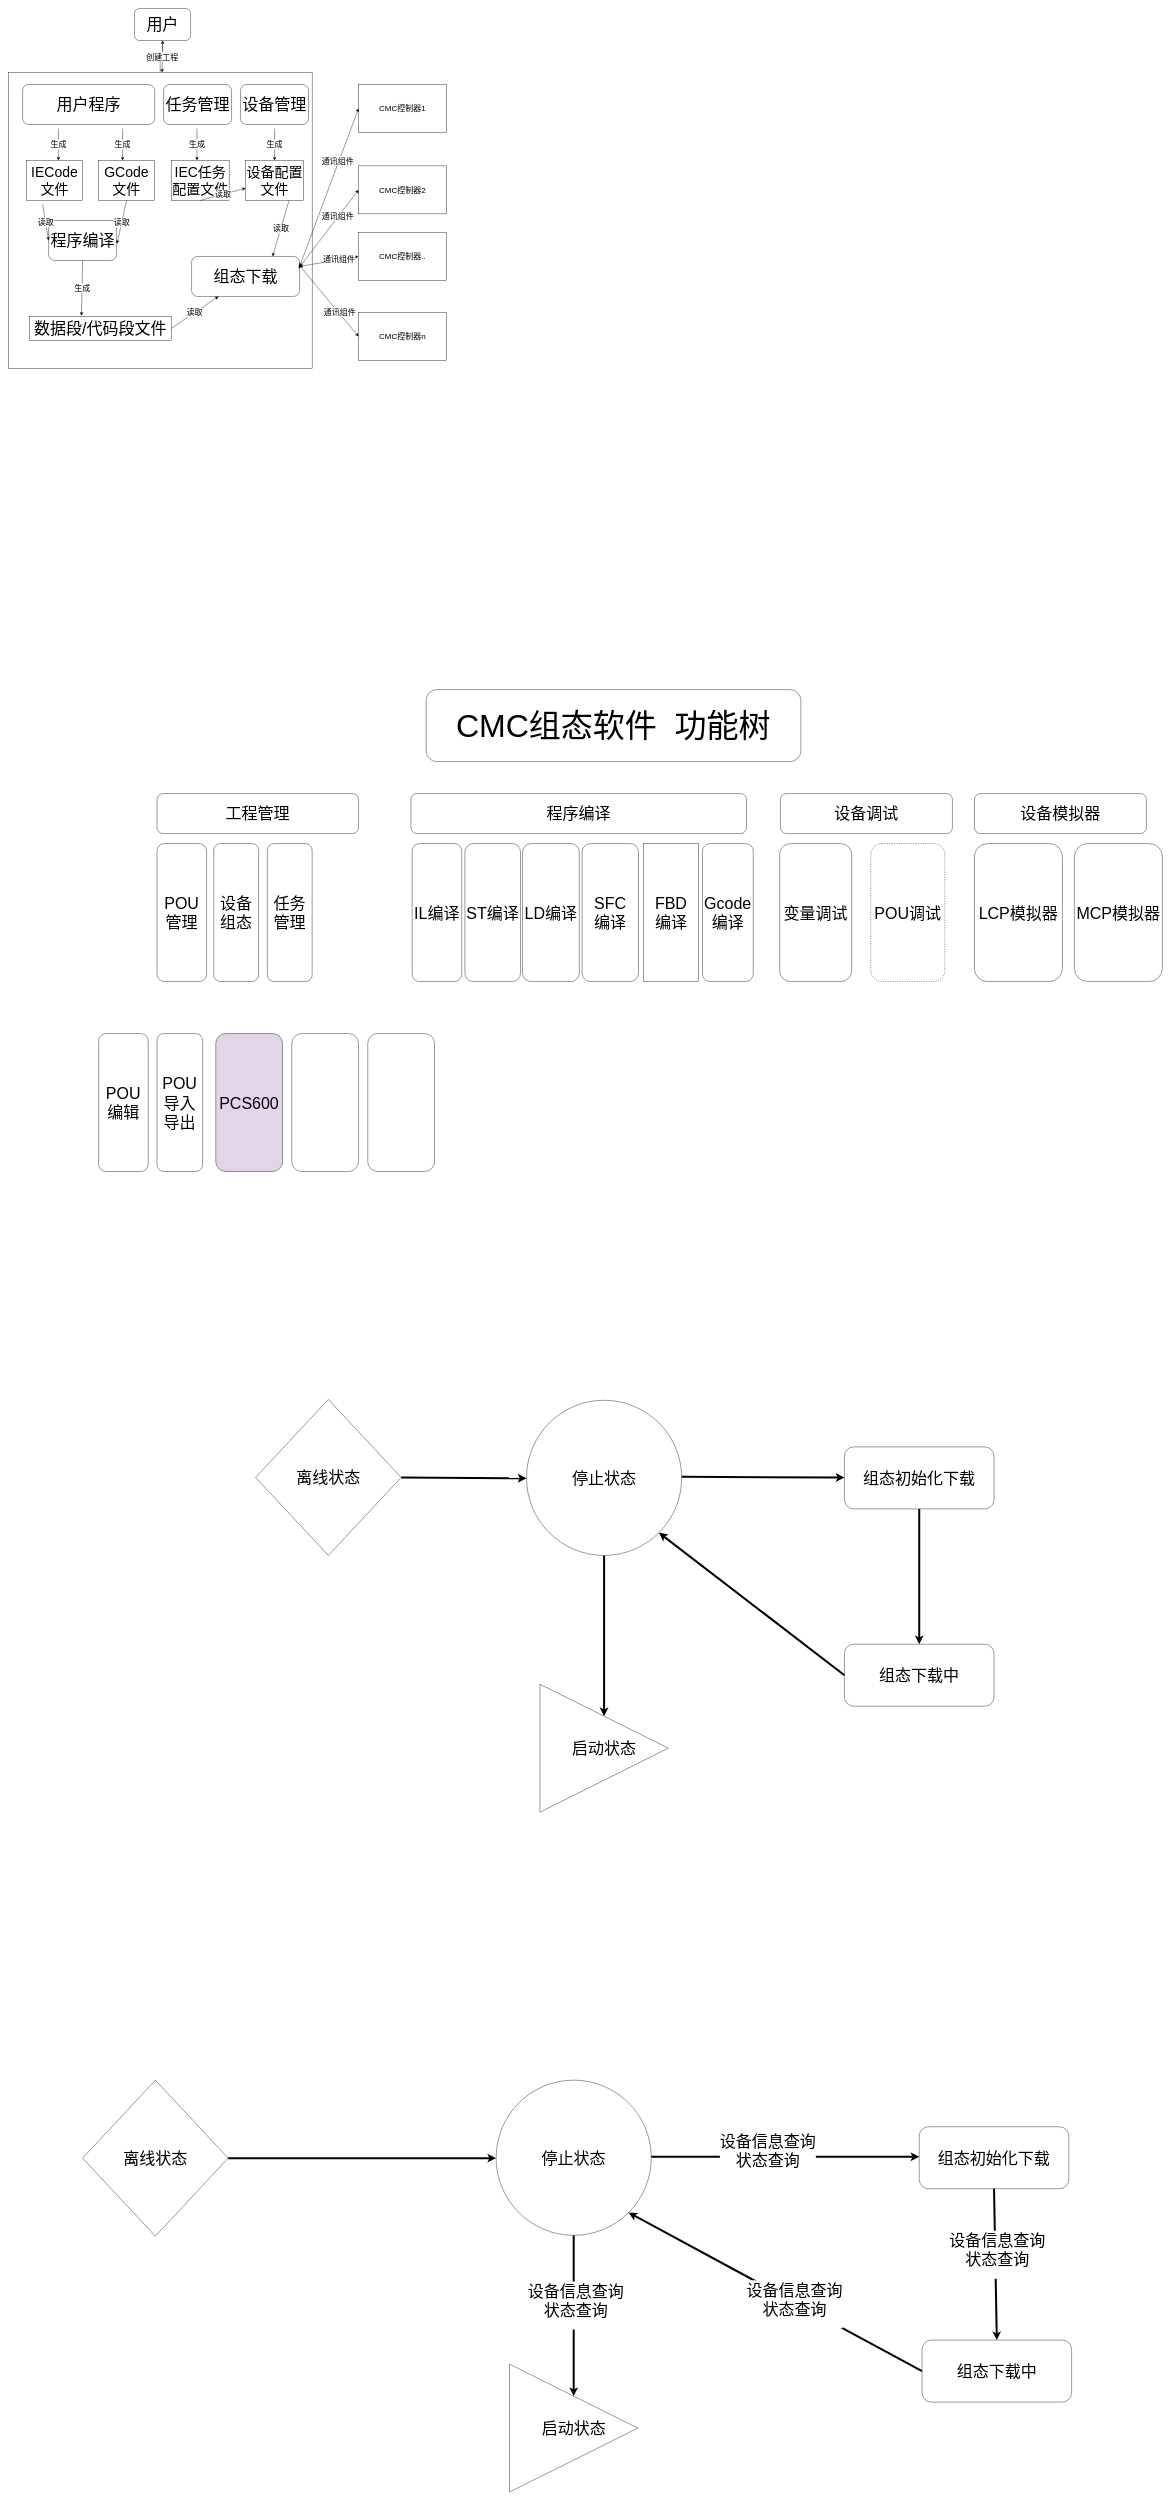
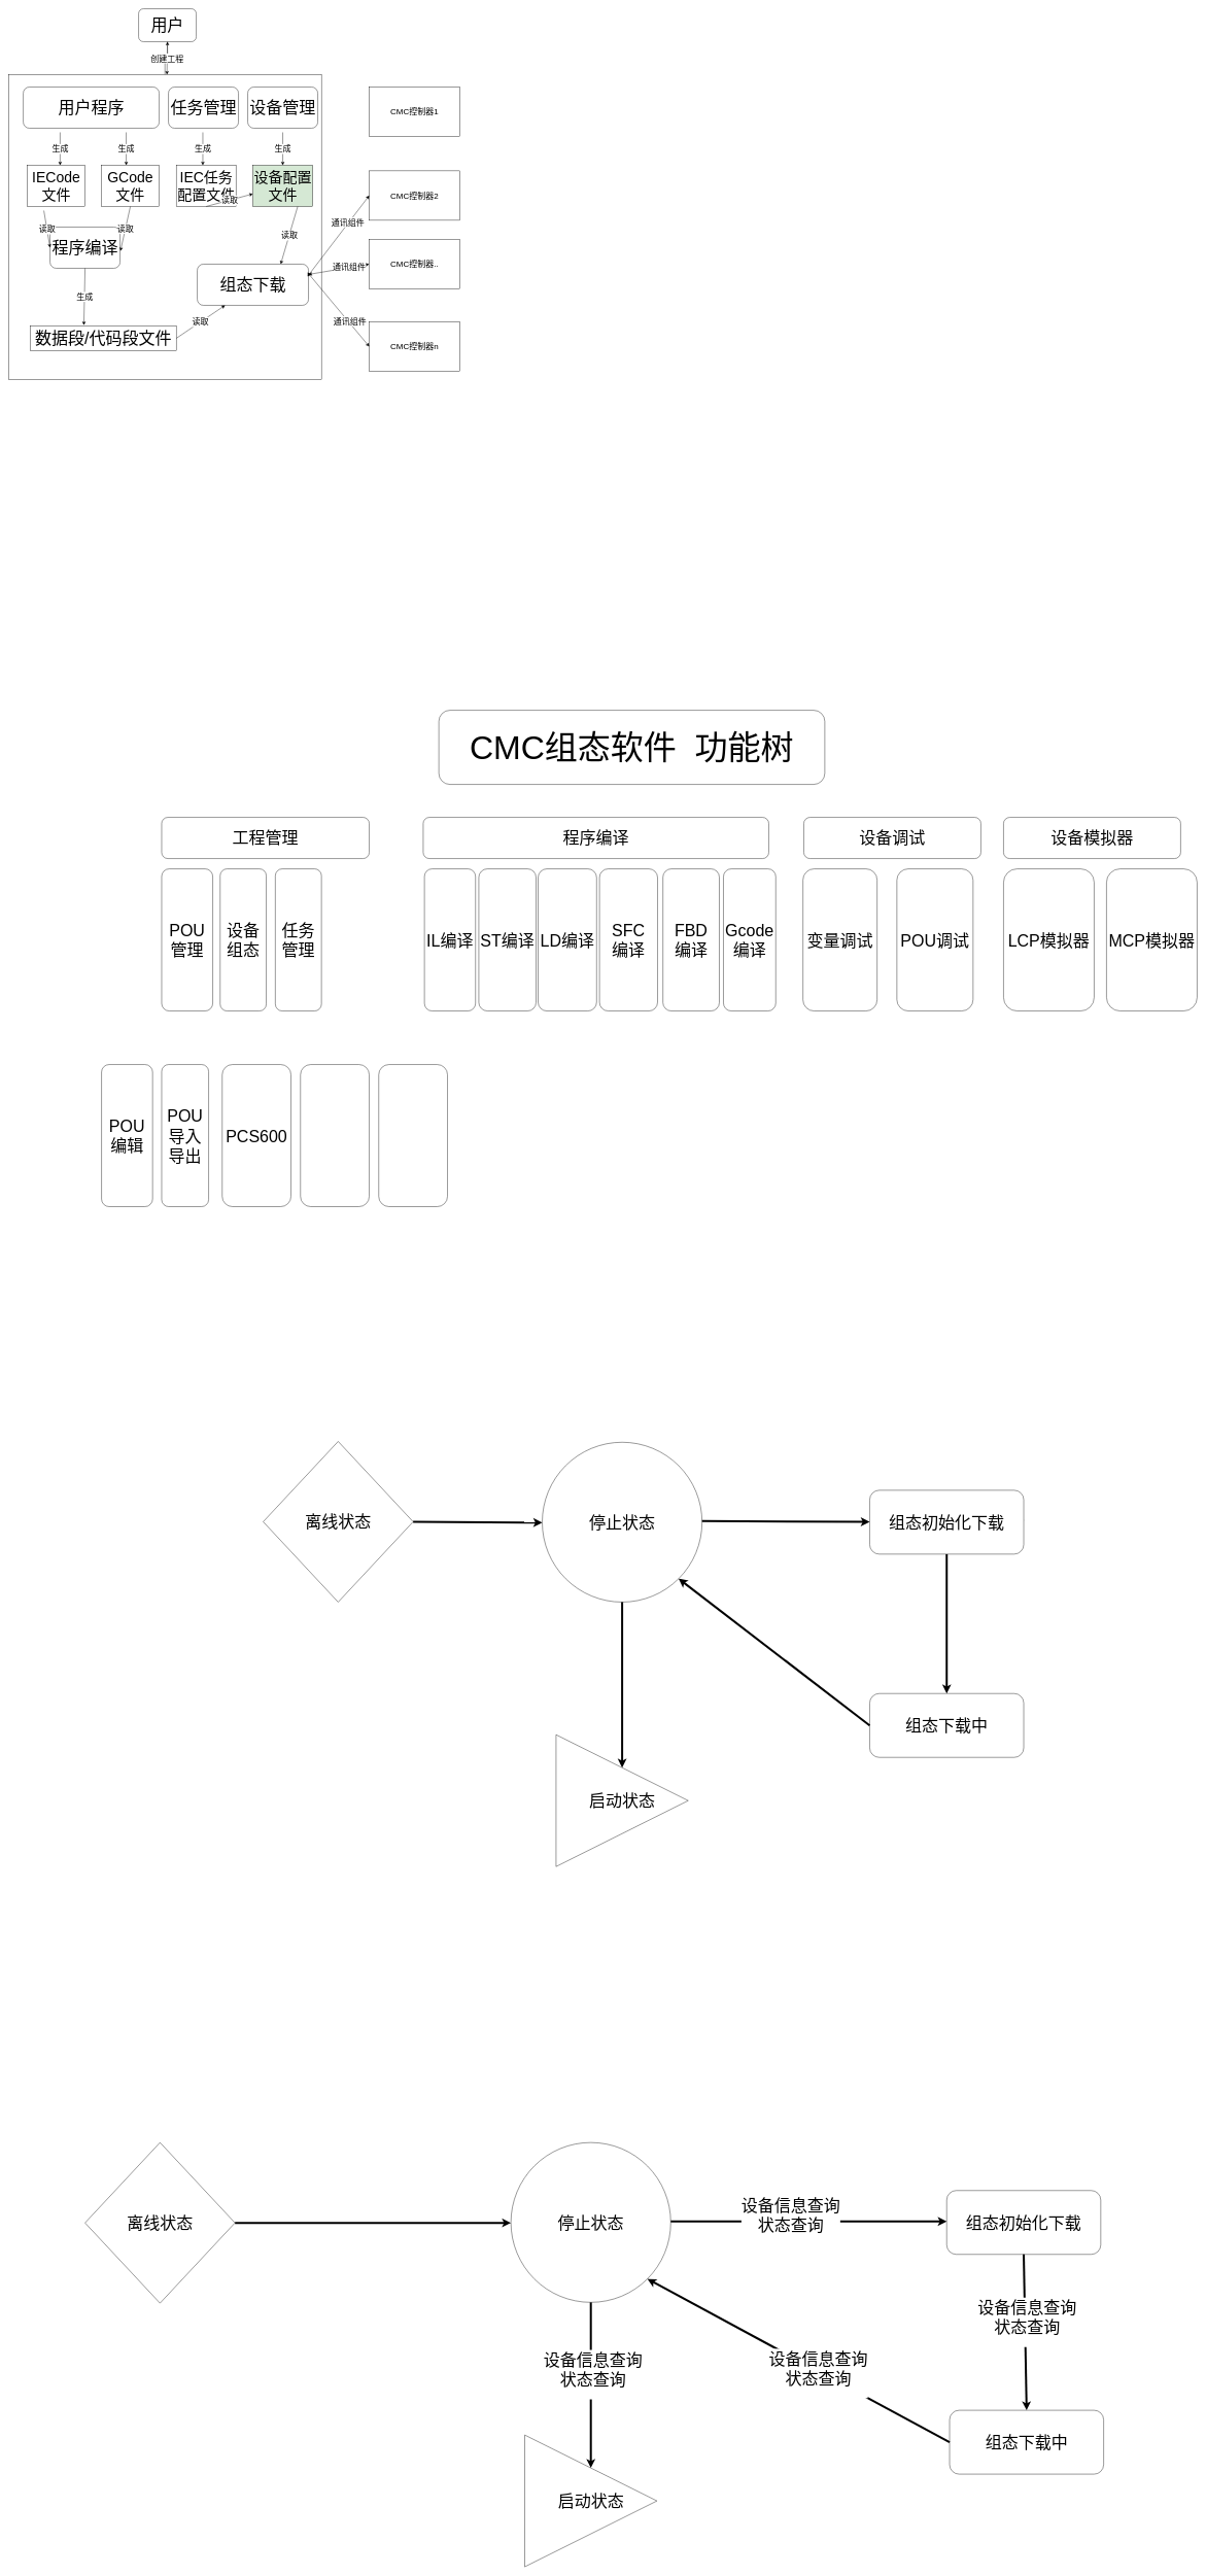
- <mxCell id="30" value="" style="endArrow=classic;startArrow=classic;html=1;fontSize=20;exitX=1;exitY=0.25;exitDx=0;exitDy=0;entryX=0;entryY=0.5;entryDx=0;entryDy=0;" parent="1" source="21" target="26" edge="1"><mxGeometry width="50" height="50" relative="1" as="geometry"><mxPoint x="866" y="330" as="sourcePoint" /><mxPoint x="916" y="280" as="targetPoint" /></mxGeometry></mxCell>
- <mxCell id="31" value="通讯组件" style="text;html=1;resizable=0;points=[];align=center;verticalAlign=middle;labelBackgroundColor=#ffffff;fontSize=20;" parent="30" vertex="1" connectable="0"><mxGeometry x="0.335" y="3" relative="1" as="geometry"><mxPoint as="offset" /></mxGeometry></mxCell>
- <mxCell id="10" value="&lt;div&gt;&lt;font style=&quot;font-size: 35px&quot;&gt;设备配置&lt;/font&gt;&lt;/div&gt;&lt;div&gt;&lt;font style=&quot;font-size: 35px&quot;&gt;文件&lt;br&gt;&lt;/font&gt;&lt;/div&gt;" style="rounded=0;whiteSpace=wrap;html=1;" parent="1" vertex="1"><mxGeometry x="613.5" y="400" width="145" height="100" as="geometry" /></mxCell>
+ <mxCell id="10" value="&lt;div&gt;&lt;font style=&quot;font-size: 35px&quot;&gt;设备配置&lt;/font&gt;&lt;/div&gt;&lt;div&gt;&lt;font style=&quot;font-size: 35px&quot;&gt;文件&lt;br&gt;&lt;/font&gt;&lt;/div&gt;" style="rounded=0;whiteSpace=wrap;html=1;fillColor=#d5e8d4;" parent="1" vertex="1"><mxGeometry x="613.5" y="400" width="145" height="100" as="geometry" /></mxCell>
- <mxCell id="53" value="&lt;div&gt;&lt;font style=&quot;font-size: 40px&quot;&gt;FBD&lt;/font&gt;&lt;font style=&quot;font-size: 40px&quot;&gt;&lt;br&gt;&lt;/font&gt;&lt;/div&gt;&lt;div&gt;&lt;font style=&quot;font-size: 40px&quot;&gt;编译&lt;/font&gt;&lt;/div&gt;" style="whiteSpace=wrap;textDirection=ltr;html=1;rounded=0;" parent="1" vertex="1"><mxGeometry x="1609" y="2108" width="137" height="345" as="geometry" /></mxCell>
+ <mxCell id="53" value="&lt;div&gt;&lt;font style=&quot;font-size: 40px&quot;&gt;FBD&lt;/font&gt;&lt;font style=&quot;font-size: 40px&quot;&gt;&lt;br&gt;&lt;/font&gt;&lt;/div&gt;&lt;div&gt;&lt;font style=&quot;font-size: 40px&quot;&gt;编译&lt;/font&gt;&lt;/div&gt;" style="rounded=1;whiteSpace=wrap;textDirection=ltr;html=1;" parent="1" vertex="1"><mxGeometry x="1609" y="2108" width="137" height="345" as="geometry" /></mxCell>
- <mxCell id="57" value="&lt;font style=&quot;font-size: 40px&quot;&gt;POU调试&lt;/font&gt;" style="rounded=1;whiteSpace=wrap;textDirection=ltr;html=1;dashed=1;" parent="1" vertex="1"><mxGeometry x="2177" y="2108" width="185" height="345" as="geometry" /></mxCell>
+ <mxCell id="57" value="&lt;font style=&quot;font-size: 40px&quot;&gt;POU调试&lt;/font&gt;" style="rounded=1;whiteSpace=wrap;textDirection=ltr;html=1;" parent="1" vertex="1"><mxGeometry x="2177" y="2108" width="185" height="345" as="geometry" /></mxCell>
- <mxCell id="45" value="&lt;font style=&quot;font-size: 40px&quot;&gt;PCS600&lt;/font&gt;" style="rounded=1;whiteSpace=wrap;textDirection=ltr;html=1;fillColor=#e1d5e7;" parent="1" vertex="1"><mxGeometry x="539" y="2583" width="167" height="345" as="geometry" /></mxCell>
+ <mxCell id="45" value="&lt;font style=&quot;font-size: 40px&quot;&gt;PCS600&lt;/font&gt;" style="rounded=1;whiteSpace=wrap;textDirection=ltr;html=1;" parent="1" vertex="1"><mxGeometry x="539" y="2583" width="167" height="345" as="geometry" /></mxCell>
